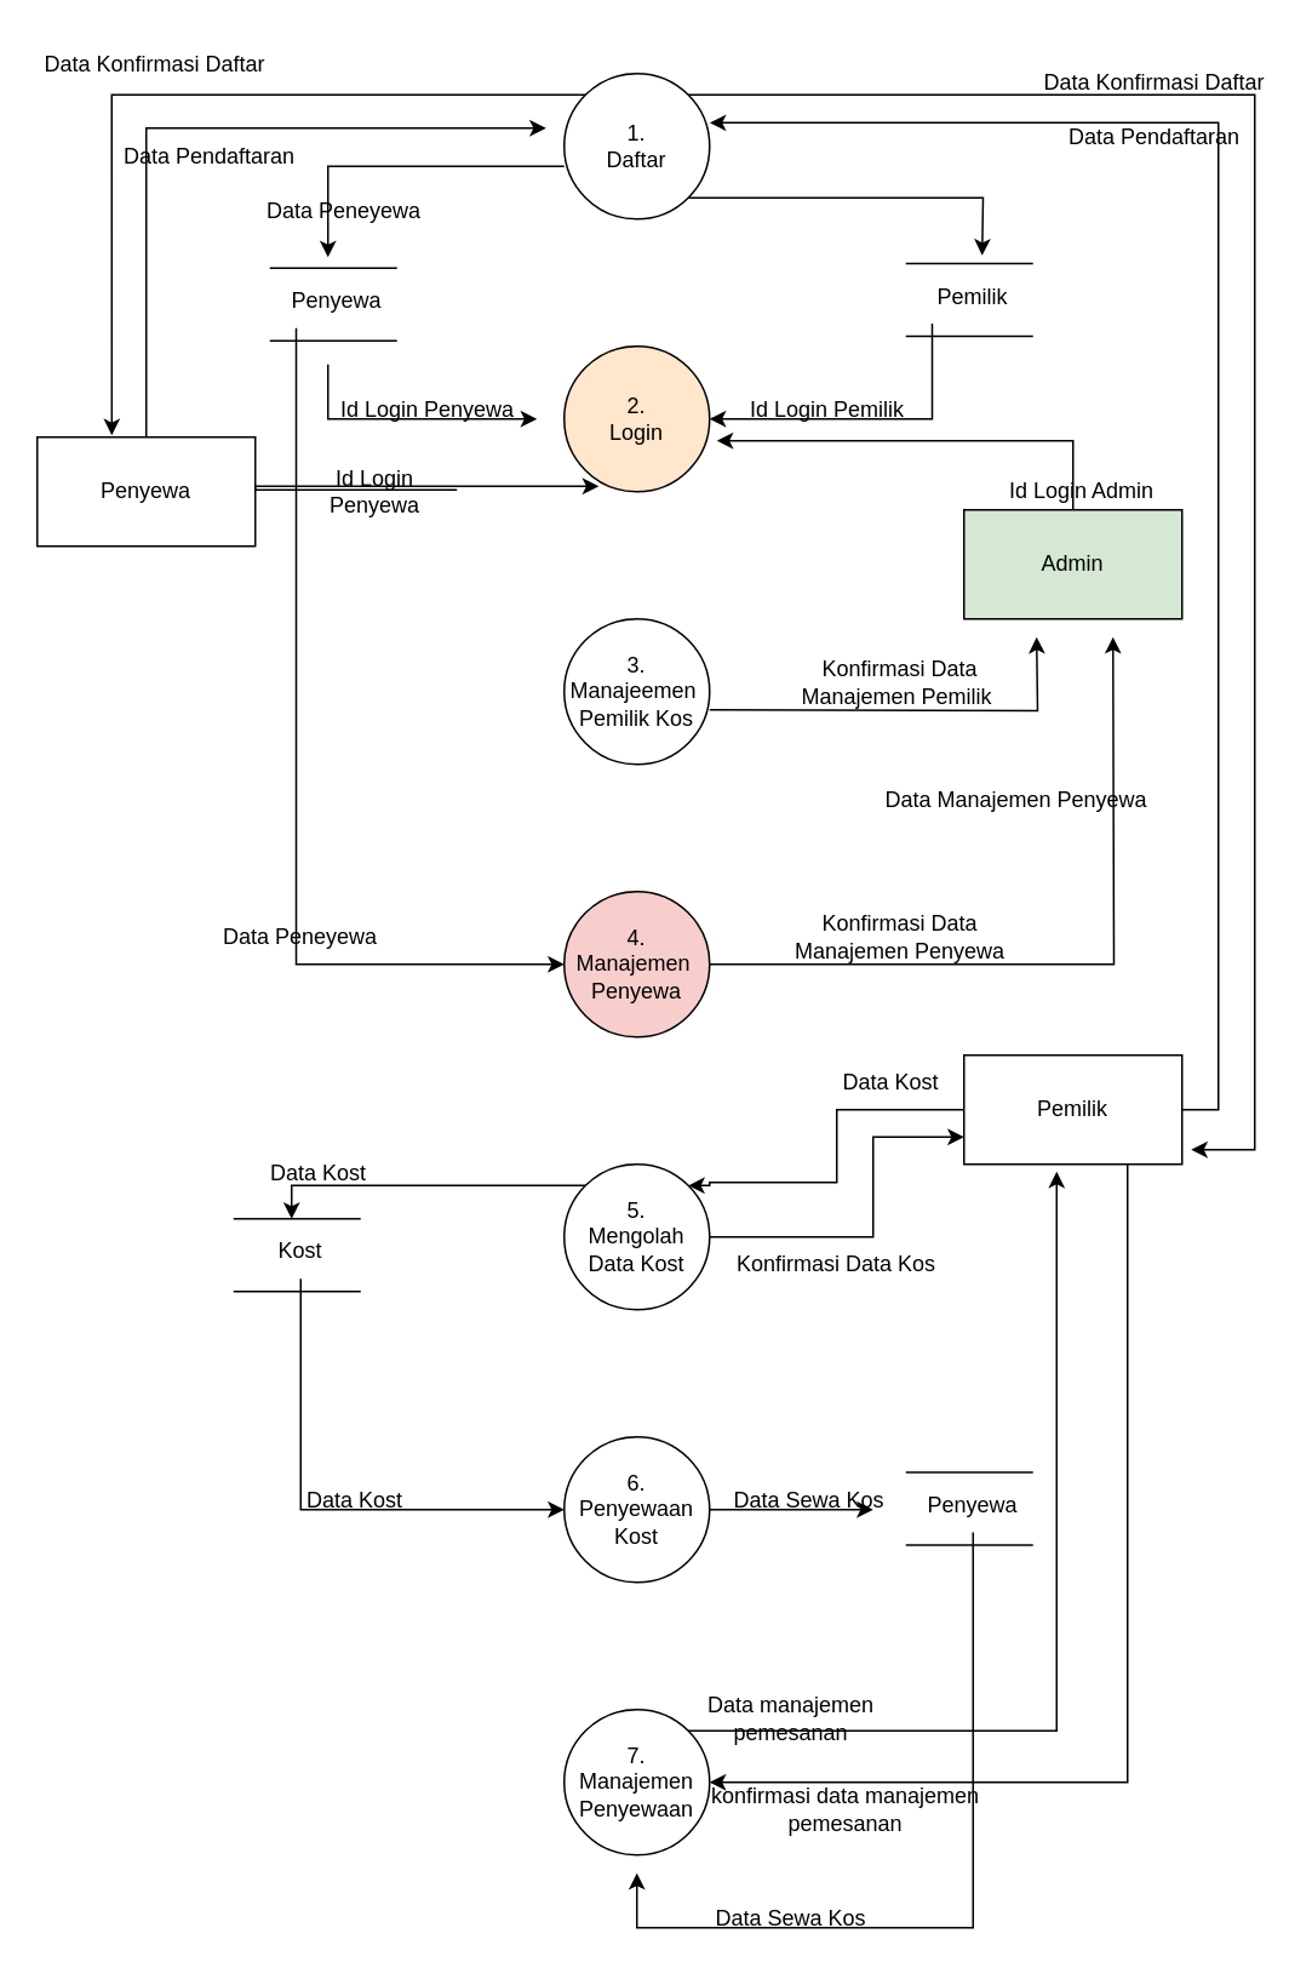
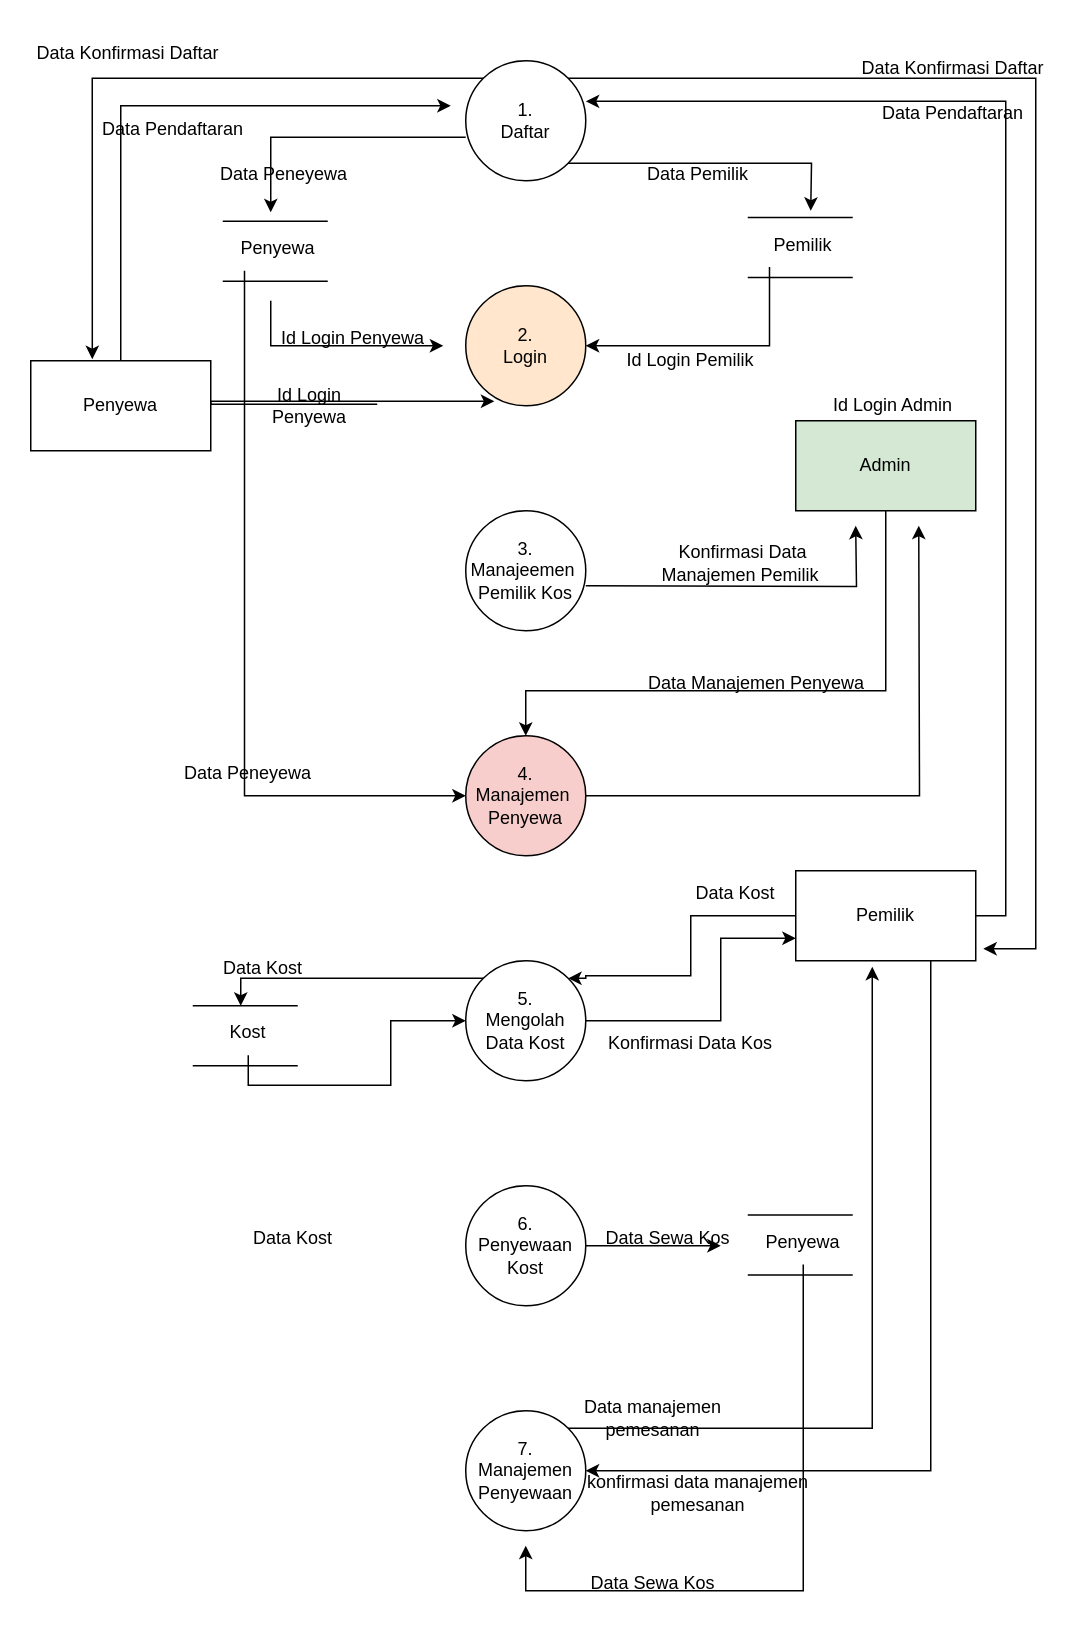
+ <mxCell id="37" value="Data Pemilik" style="text;html=1;strokeColor=none;fillColor=none;align=center;verticalAlign=middle;whiteSpace=wrap;rounded=0;" vertex="1" parent="1"><mxGeometry x="420" y="101" width="90" height="30" as="geometry" /></mxCell>
- <mxCell id="38" value="Id Login Pemilik" style="text;html=1;strokeColor=none;fillColor=none;align=center;verticalAlign=middle;whiteSpace=wrap;rounded=0;" vertex="1" parent="1"><mxGeometry x="400" y="210" width="110" height="30" as="geometry" /></mxCell>
+ <mxCell id="38" value="Id Login Pemilik" style="text;html=1;strokeColor=none;fillColor=none;align=center;verticalAlign=middle;whiteSpace=wrap;rounded=0;" vertex="1" parent="1"><mxGeometry x="405" y="225" width="110" height="30" as="geometry" /></mxCell>
- <mxCell id="26" style="edgeStyle=orthogonalEdgeStyle;rounded=0;orthogonalLoop=1;jettySize=auto;html=1;entryX=1.05;entryY=0.65;entryDx=0;entryDy=0;entryPerimeter=0;" edge="1" parent="1" source="28" target="18"><mxGeometry relative="1" as="geometry"><Array as="points"><mxPoint x="590" y="242" /></Array></mxGeometry></mxCell>
- <mxCell id="40" value="Data Manajemen Penyewa" style="text;html=1;strokeColor=none;fillColor=none;align=left;verticalAlign=middle;whiteSpace=wrap;rounded=0;" vertex="1" parent="1"><mxGeometry x="485" y="425" width="150" height="30" as="geometry" /></mxCell>
+ <mxCell id="40" value="Data Manajemen Penyewa" style="text;html=1;strokeColor=none;fillColor=none;align=left;verticalAlign=middle;whiteSpace=wrap;rounded=0;" vertex="1" parent="1"><mxGeometry x="430" y="440" width="150" height="30" as="geometry" /></mxCell>
+ <mxCell id="27" style="edgeStyle=orthogonalEdgeStyle;rounded=0;orthogonalLoop=1;jettySize=auto;html=1;entryX=0.5;entryY=0;entryDx=0;entryDy=0;" edge="1" parent="1" source="28" target="22"><mxGeometry relative="1" as="geometry"><Array as="points"><mxPoint x="590" y="460" /><mxPoint x="350" y="460" /></Array></mxGeometry></mxCell>
- <mxCell id="42" value="Konfirmasi Data Manajemen Penyewa" style="text;html=1;strokeColor=none;fillColor=none;align=center;verticalAlign=middle;whiteSpace=wrap;rounded=0;" vertex="1" parent="1"><mxGeometry x="420" y="500" width="150" height="30" as="geometry" /></mxCell>
- <mxCell id="48" style="edgeStyle=orthogonalEdgeStyle;rounded=0;orthogonalLoop=1;jettySize=auto;html=1;exitX=0.5;exitY=1;exitDx=0;exitDy=0;entryX=0;entryY=0.5;entryDx=0;entryDy=0;" edge="1" parent="1" source="49" target="54"><mxGeometry relative="1" as="geometry" /></mxCell>
+ <mxCell id="48" style="edgeStyle=orthogonalEdgeStyle;rounded=0;orthogonalLoop=1;jettySize=auto;html=1;exitX=0.5;exitY=1;exitDx=0;exitDy=0;" edge="1" parent="1" source="49" target="45"><mxGeometry relative="1" as="geometry" /></mxCell>
